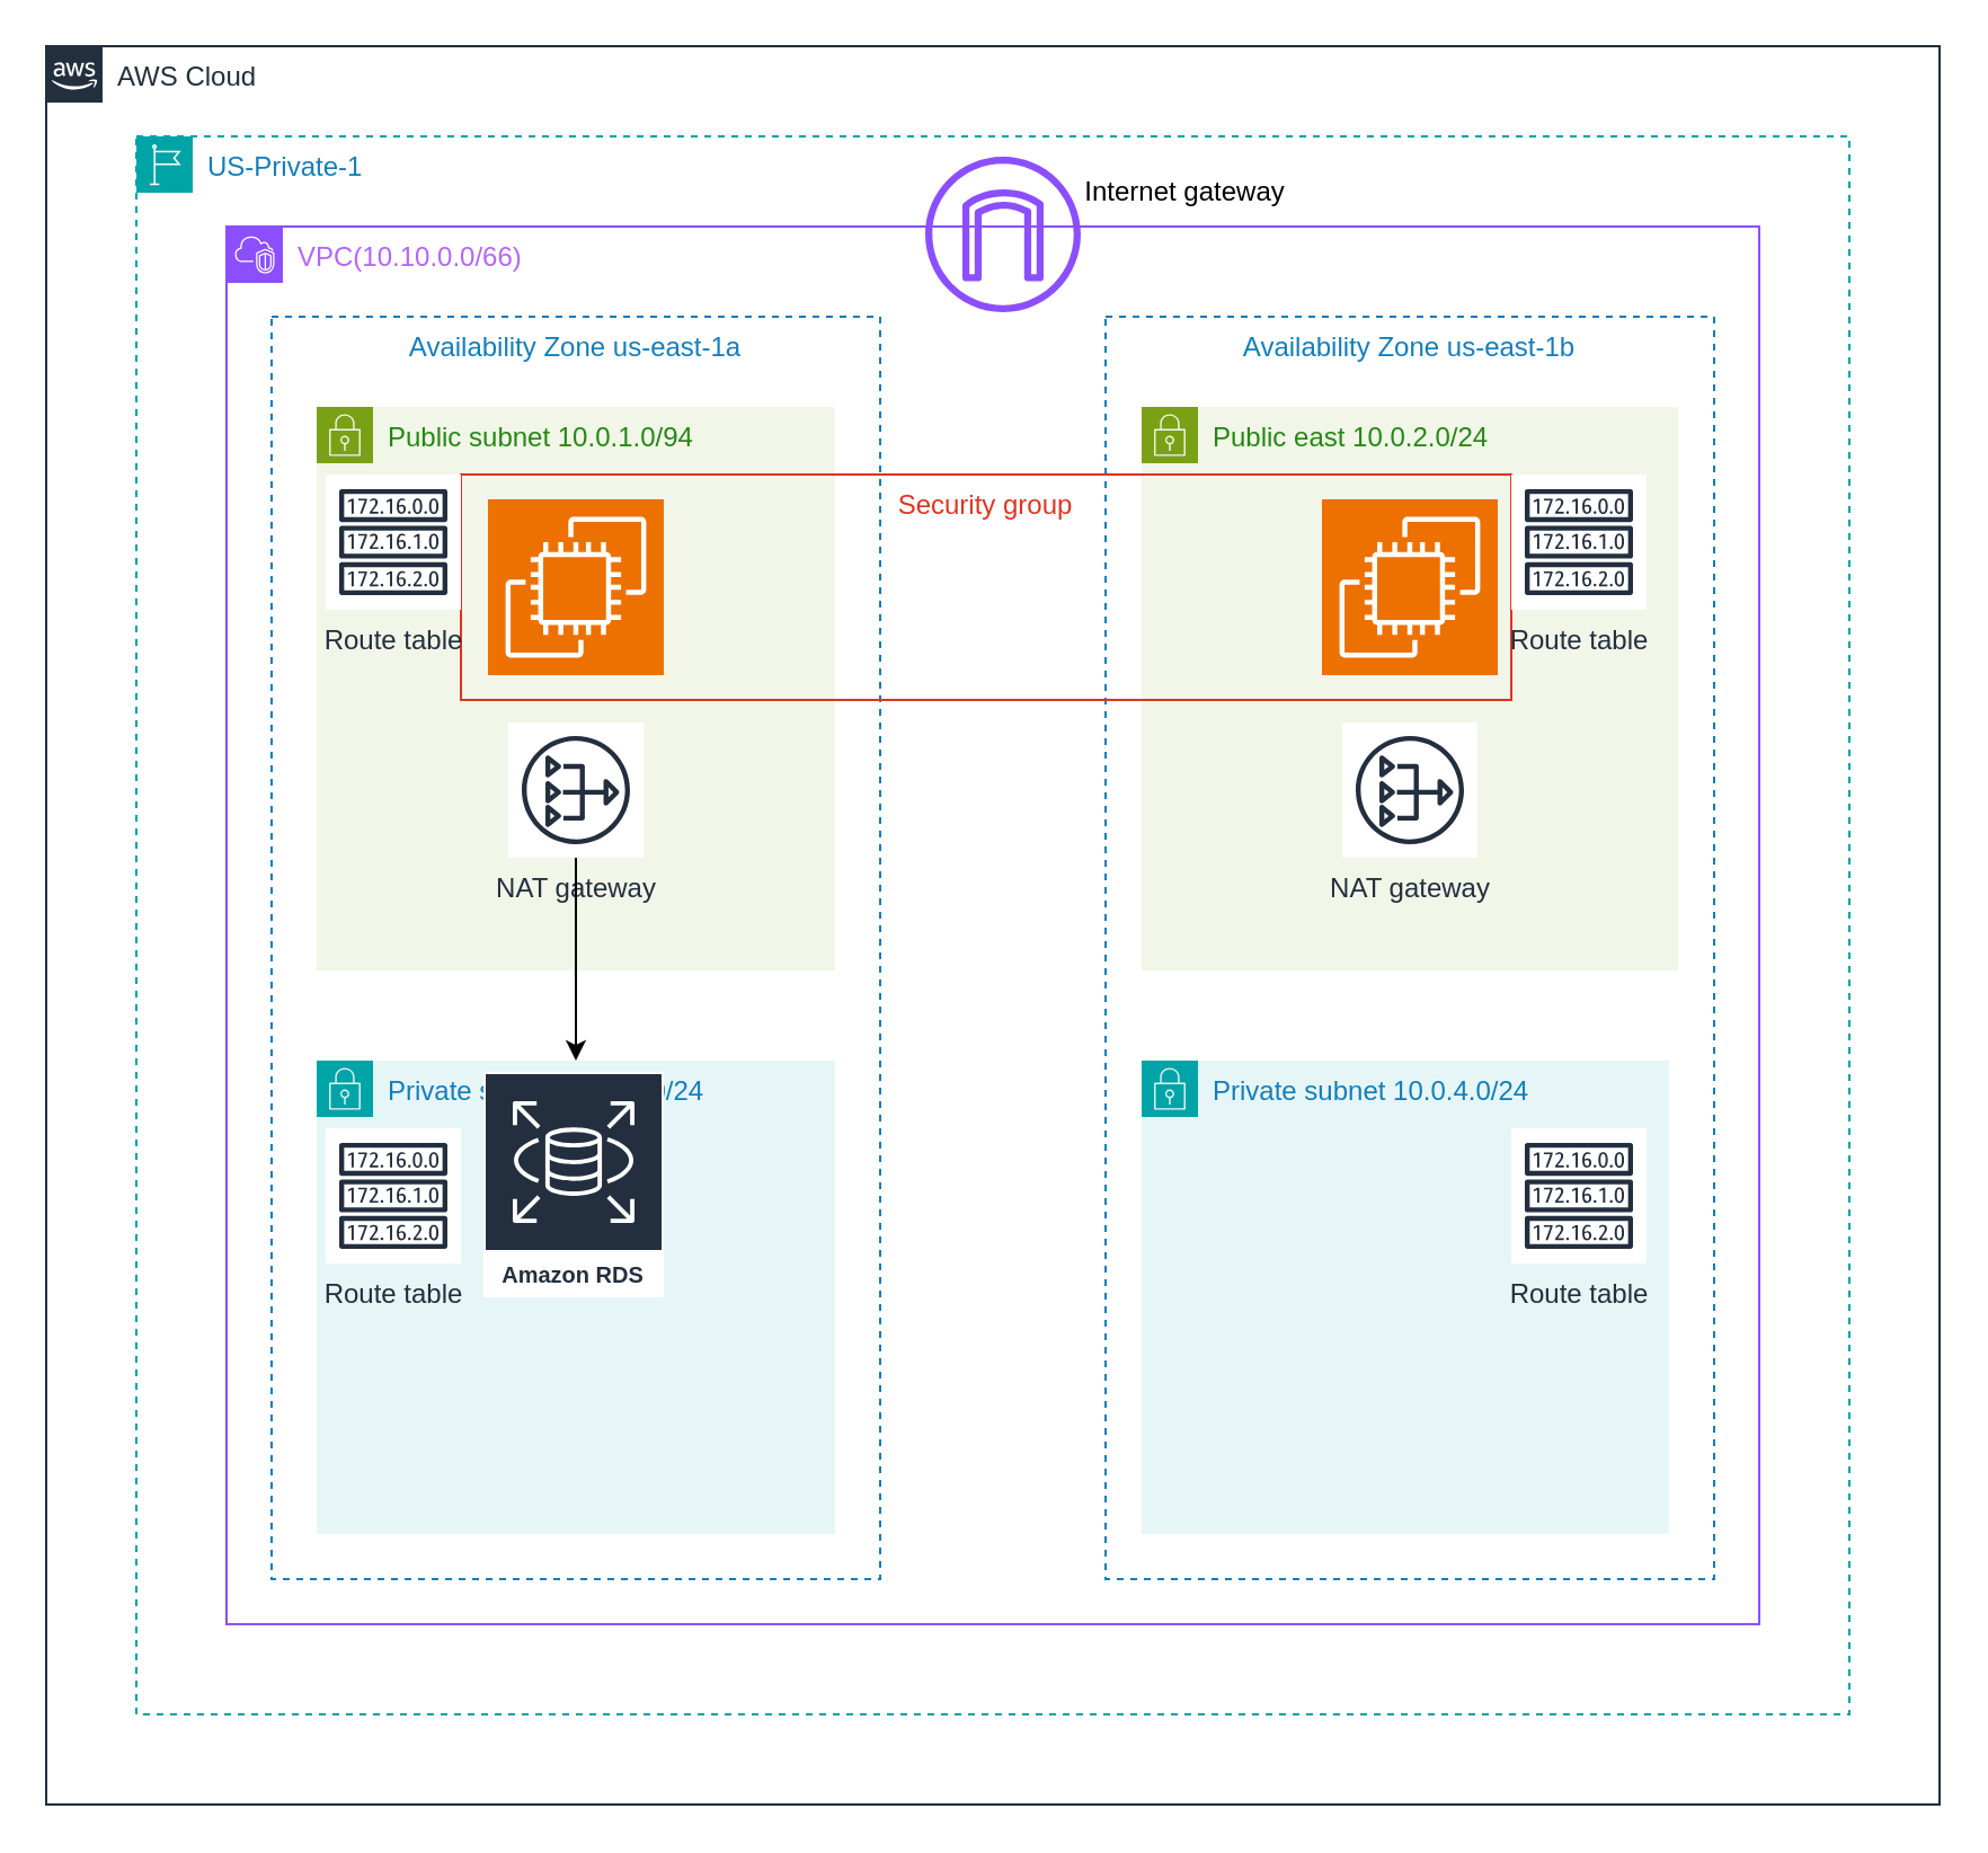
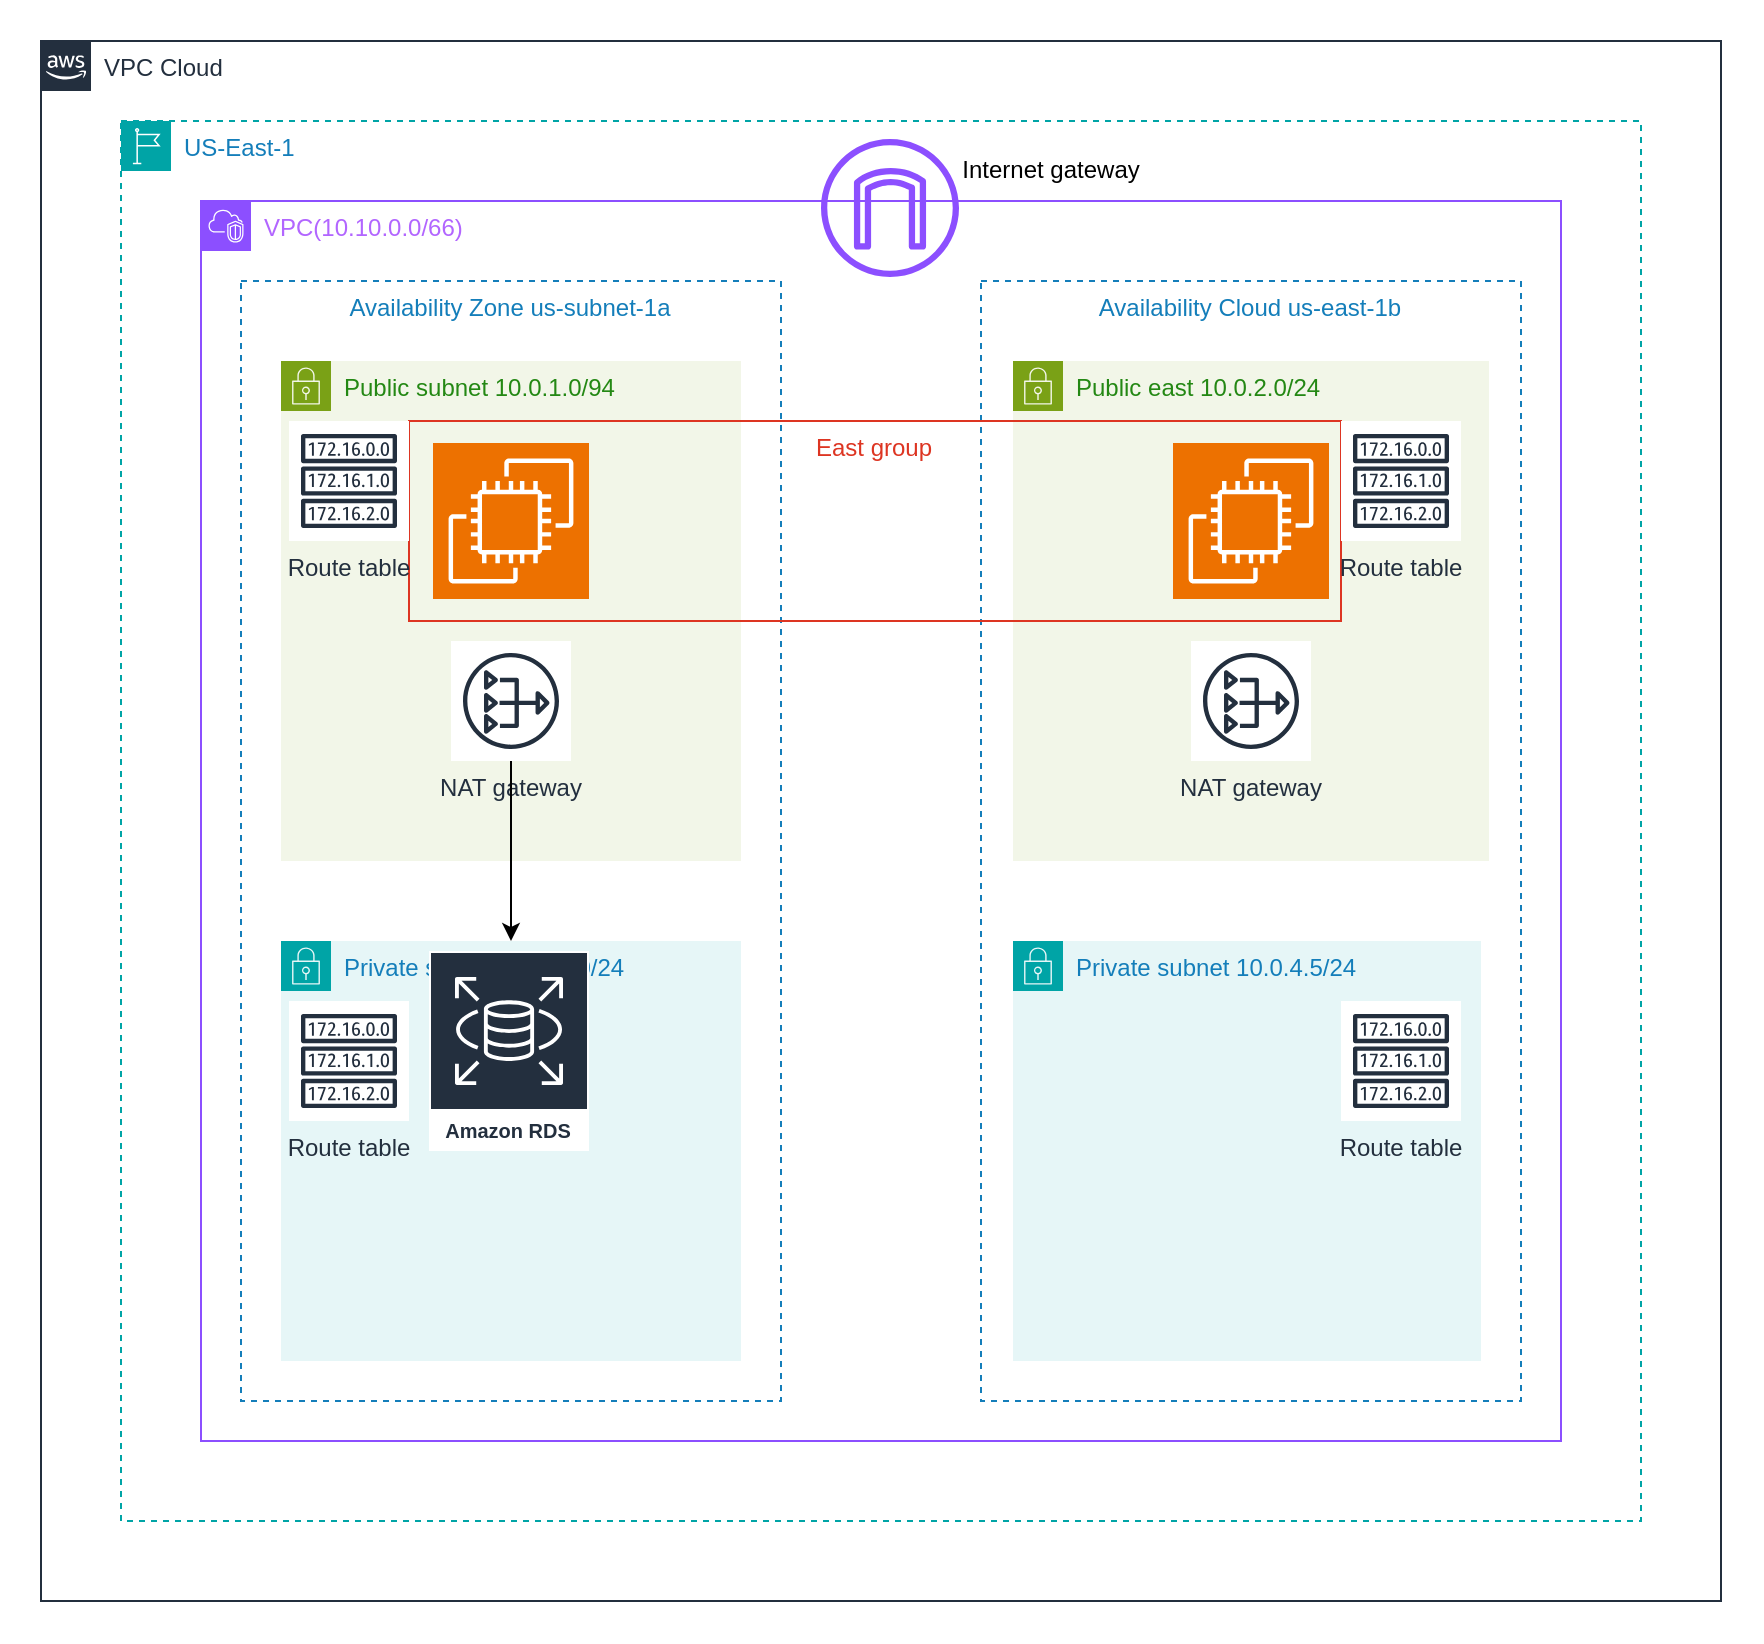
- <mxCell id="2" value="AWS Cloud" style="points=[[0,0],[0.25,0],[0.5,0],[0.75,0],[1,0],[1,0.25],[1,0.5],[1,0.75],[1,1],[0.75,1],[0.5,1],[0.25,1],[0,1],[0,0.75],[0,0.5],[0,0.25]];outlineConnect=0;gradientColor=none;html=1;whiteSpace=wrap;fontSize=12;fontStyle=0;container=1;pointerEvents=0;collapsible=0;recursiveResize=0;shape=mxgraph.aws4.group;grIcon=mxgraph.aws4.group_aws_cloud_alt;strokeColor=#232F3E;fillColor=none;verticalAlign=top;align=left;spacingLeft=30;fontColor=#232F3E;dashed=0;" vertex="1" parent="1"><mxGeometry width="840" height="780" as="geometry" x="20" y="20" /></mxCell>
+ <mxCell id="2" value="VPC Cloud" style="points=[[0,0],[0.25,0],[0.5,0],[0.75,0],[1,0],[1,0.25],[1,0.5],[1,0.75],[1,1],[0.75,1],[0.5,1],[0.25,1],[0,1],[0,0.75],[0,0.5],[0,0.25]];outlineConnect=0;gradientColor=none;html=1;whiteSpace=wrap;fontSize=12;fontStyle=0;container=1;pointerEvents=0;collapsible=0;recursiveResize=0;shape=mxgraph.aws4.group;grIcon=mxgraph.aws4.group_aws_cloud_alt;strokeColor=#232F3E;fillColor=none;verticalAlign=top;align=left;spacingLeft=30;fontColor=#232F3E;dashed=0;" vertex="1" parent="1"><mxGeometry width="840" height="780" as="geometry" x="20" y="20" /></mxCell>
- <mxCell id="3" value="US-Private-1" style="points=[[0,0],[0.25,0],[0.5,0],[0.75,0],[1,0],[1,0.25],[1,0.5],[1,0.75],[1,1],[0.75,1],[0.5,1],[0.25,1],[0,1],[0,0.75],[0,0.5],[0,0.25]];outlineConnect=0;gradientColor=none;html=1;whiteSpace=wrap;fontSize=12;fontStyle=0;container=1;pointerEvents=0;collapsible=0;recursiveResize=0;shape=mxgraph.aws4.group;grIcon=mxgraph.aws4.group_region;strokeColor=#00A4A6;fillColor=none;verticalAlign=top;align=left;spacingLeft=30;fontColor=#147EBA;dashed=1;" vertex="1" parent="2"><mxGeometry x="40" y="40" width="760" height="700" as="geometry" /></mxCell>
+ <mxCell id="3" value="US-East-1" style="points=[[0,0],[0.25,0],[0.5,0],[0.75,0],[1,0],[1,0.25],[1,0.5],[1,0.75],[1,1],[0.75,1],[0.5,1],[0.25,1],[0,1],[0,0.75],[0,0.5],[0,0.25]];outlineConnect=0;gradientColor=none;html=1;whiteSpace=wrap;fontSize=12;fontStyle=0;container=1;pointerEvents=0;collapsible=0;recursiveResize=0;shape=mxgraph.aws4.group;grIcon=mxgraph.aws4.group_region;strokeColor=#00A4A6;fillColor=none;verticalAlign=top;align=left;spacingLeft=30;fontColor=#147EBA;dashed=1;" vertex="1" parent="2"><mxGeometry x="40" y="40" width="760" height="700" as="geometry" /></mxCell>
- <mxCell id="7" value="Availability Zone us-east-1a" style="fillColor=none;strokeColor=#147EBA;dashed=1;verticalAlign=top;fontStyle=0;fontColor=#147EBA;whiteSpace=wrap;html=1;" vertex="1" parent="5"><mxGeometry x="20" y="40" width="270" height="560" as="geometry" /></mxCell>
+ <mxCell id="7" value="Availability Zone us-subnet-1a" style="fillColor=none;strokeColor=#147EBA;dashed=1;verticalAlign=top;fontStyle=0;fontColor=#147EBA;whiteSpace=wrap;html=1;" vertex="1" parent="5"><mxGeometry x="20" y="40" width="270" height="560" as="geometry" /></mxCell>
- <mxCell id="8" value="Availability Zone us-east-1b" style="fillColor=none;strokeColor=#147EBA;dashed=1;verticalAlign=top;fontStyle=0;fontColor=#147EBA;whiteSpace=wrap;html=1;" vertex="1" parent="5"><mxGeometry x="390" y="40" width="270" height="560" as="geometry" /></mxCell>
+ <mxCell id="8" value="Availability Cloud us-east-1b" style="fillColor=none;strokeColor=#147EBA;dashed=1;verticalAlign=top;fontStyle=0;fontColor=#147EBA;whiteSpace=wrap;html=1;" vertex="1" parent="5"><mxGeometry x="390" y="40" width="270" height="560" as="geometry" /></mxCell>
- <mxCell id="13" value="Security group" style="fillColor=none;strokeColor=#DD3522;verticalAlign=top;fontStyle=0;fontColor=#DD3522;whiteSpace=wrap;html=1;" vertex="1" parent="5"><mxGeometry x="104" y="110" width="466" height="100" as="geometry" /></mxCell>
+ <mxCell id="13" value="East group" style="fillColor=none;strokeColor=#DD3522;verticalAlign=top;fontStyle=0;fontColor=#DD3522;whiteSpace=wrap;html=1;" vertex="1" parent="5"><mxGeometry x="104" y="110" width="466" height="100" as="geometry" /></mxCell>
- <mxCell id="19" value="Private subnet 10.0.4.0/24" style="points=[[0,0],[0.25,0],[0.5,0],[0.75,0],[1,0],[1,0.25],[1,0.5],[1,0.75],[1,1],[0.75,1],[0.5,1],[0.25,1],[0,1],[0,0.75],[0,0.5],[0,0.25]];outlineConnect=0;gradientColor=none;html=1;whiteSpace=wrap;fontSize=12;fontStyle=0;container=1;pointerEvents=0;collapsible=0;recursiveResize=0;shape=mxgraph.aws4.group;grIcon=mxgraph.aws4.group_security_group;grStroke=0;strokeColor=#00A4A6;fillColor=#E6F6F7;verticalAlign=top;align=left;spacingLeft=30;fontColor=#147EBA;dashed=0;" vertex="1" parent="5"><mxGeometry x="406" y="370" width="234" height="210" as="geometry" /></mxCell>
+ <mxCell id="19" value="Private subnet 10.0.4.5/24" style="points=[[0,0],[0.25,0],[0.5,0],[0.75,0],[1,0],[1,0.25],[1,0.5],[1,0.75],[1,1],[0.75,1],[0.5,1],[0.25,1],[0,1],[0,0.75],[0,0.5],[0,0.25]];outlineConnect=0;gradientColor=none;html=1;whiteSpace=wrap;fontSize=12;fontStyle=0;container=1;pointerEvents=0;collapsible=0;recursiveResize=0;shape=mxgraph.aws4.group;grIcon=mxgraph.aws4.group_security_group;grStroke=0;strokeColor=#00A4A6;fillColor=#E6F6F7;verticalAlign=top;align=left;spacingLeft=30;fontColor=#147EBA;dashed=0;" vertex="1" parent="5"><mxGeometry x="406" y="370" width="234" height="210" as="geometry" /></mxCell>
